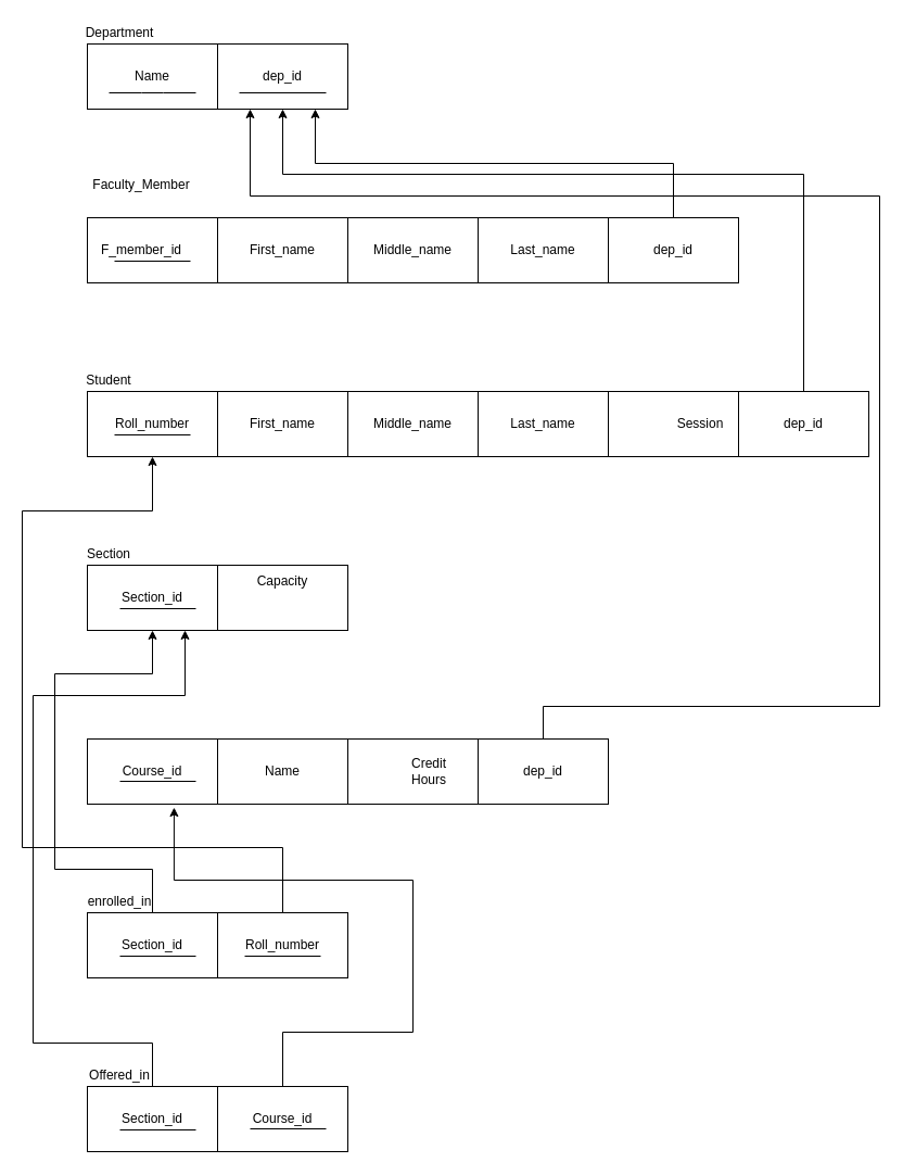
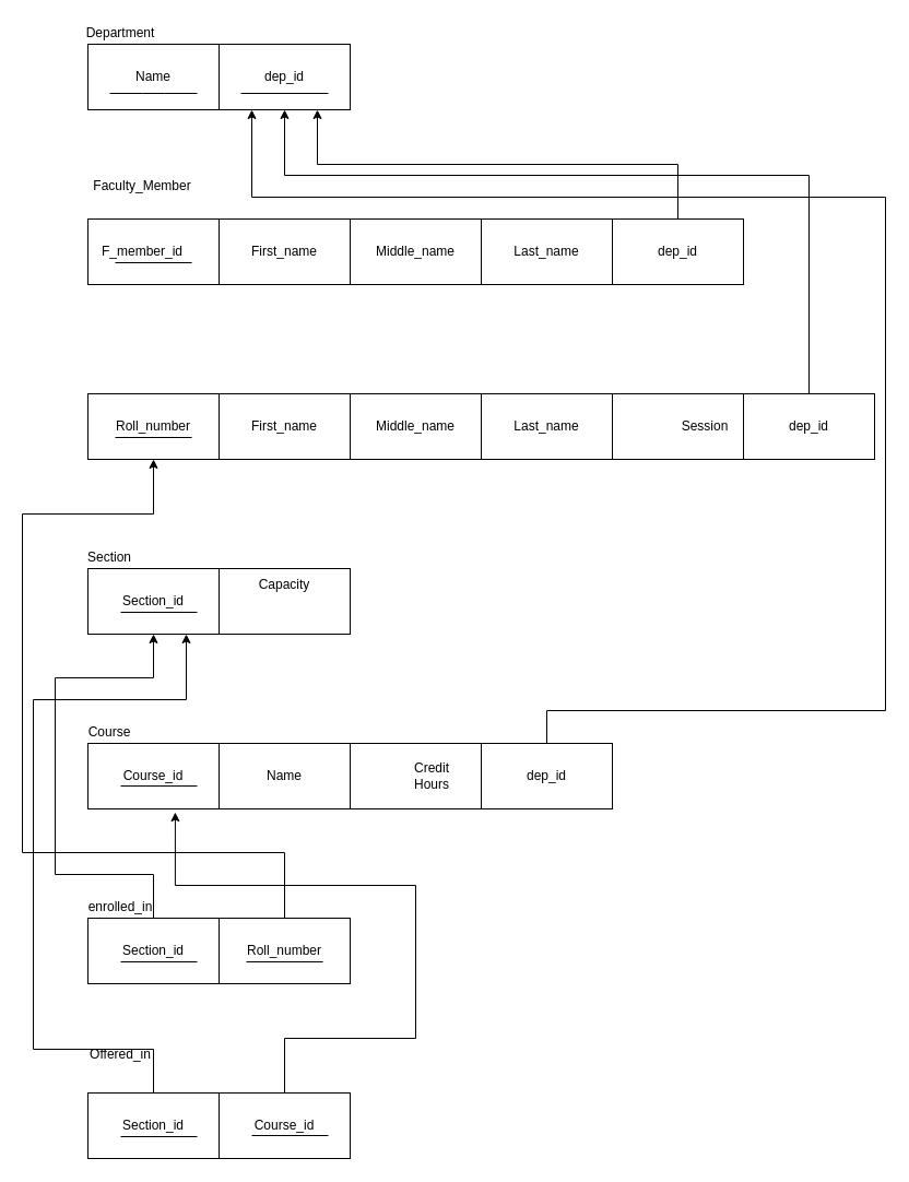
- <mxCell id="41" value="Student" style="text;html=1;strokeColor=none;fillColor=none;align=center;verticalAlign=middle;whiteSpace=wrap;rounded=0;" vertex="1" parent="1"><mxGeometry x="80" y="340" width="40" height="20" as="geometry" /></mxCell>
+ <mxCell id="49" value="Course" style="text;html=1;strokeColor=none;fillColor=none;align=center;verticalAlign=middle;whiteSpace=wrap;rounded=0;" vertex="1" parent="1"><mxGeometry x="80" y="660" width="40" height="20" as="geometry" /></mxCell>
- <mxCell id="67" value="Offered_in" style="text;html=1;strokeColor=none;fillColor=none;align=center;verticalAlign=middle;whiteSpace=wrap;rounded=0;" vertex="1" parent="1"><mxGeometry x="90" y="980" width="40" height="20" as="geometry" /></mxCell>
+ <mxCell id="67" value="Offered_in" style="text;html=1;strokeColor=none;fillColor=none;align=center;verticalAlign=middle;whiteSpace=wrap;rounded=0;" vertex="1" parent="1"><mxGeometry x="90" y="955" width="40" height="20" as="geometry" /></mxCell>
